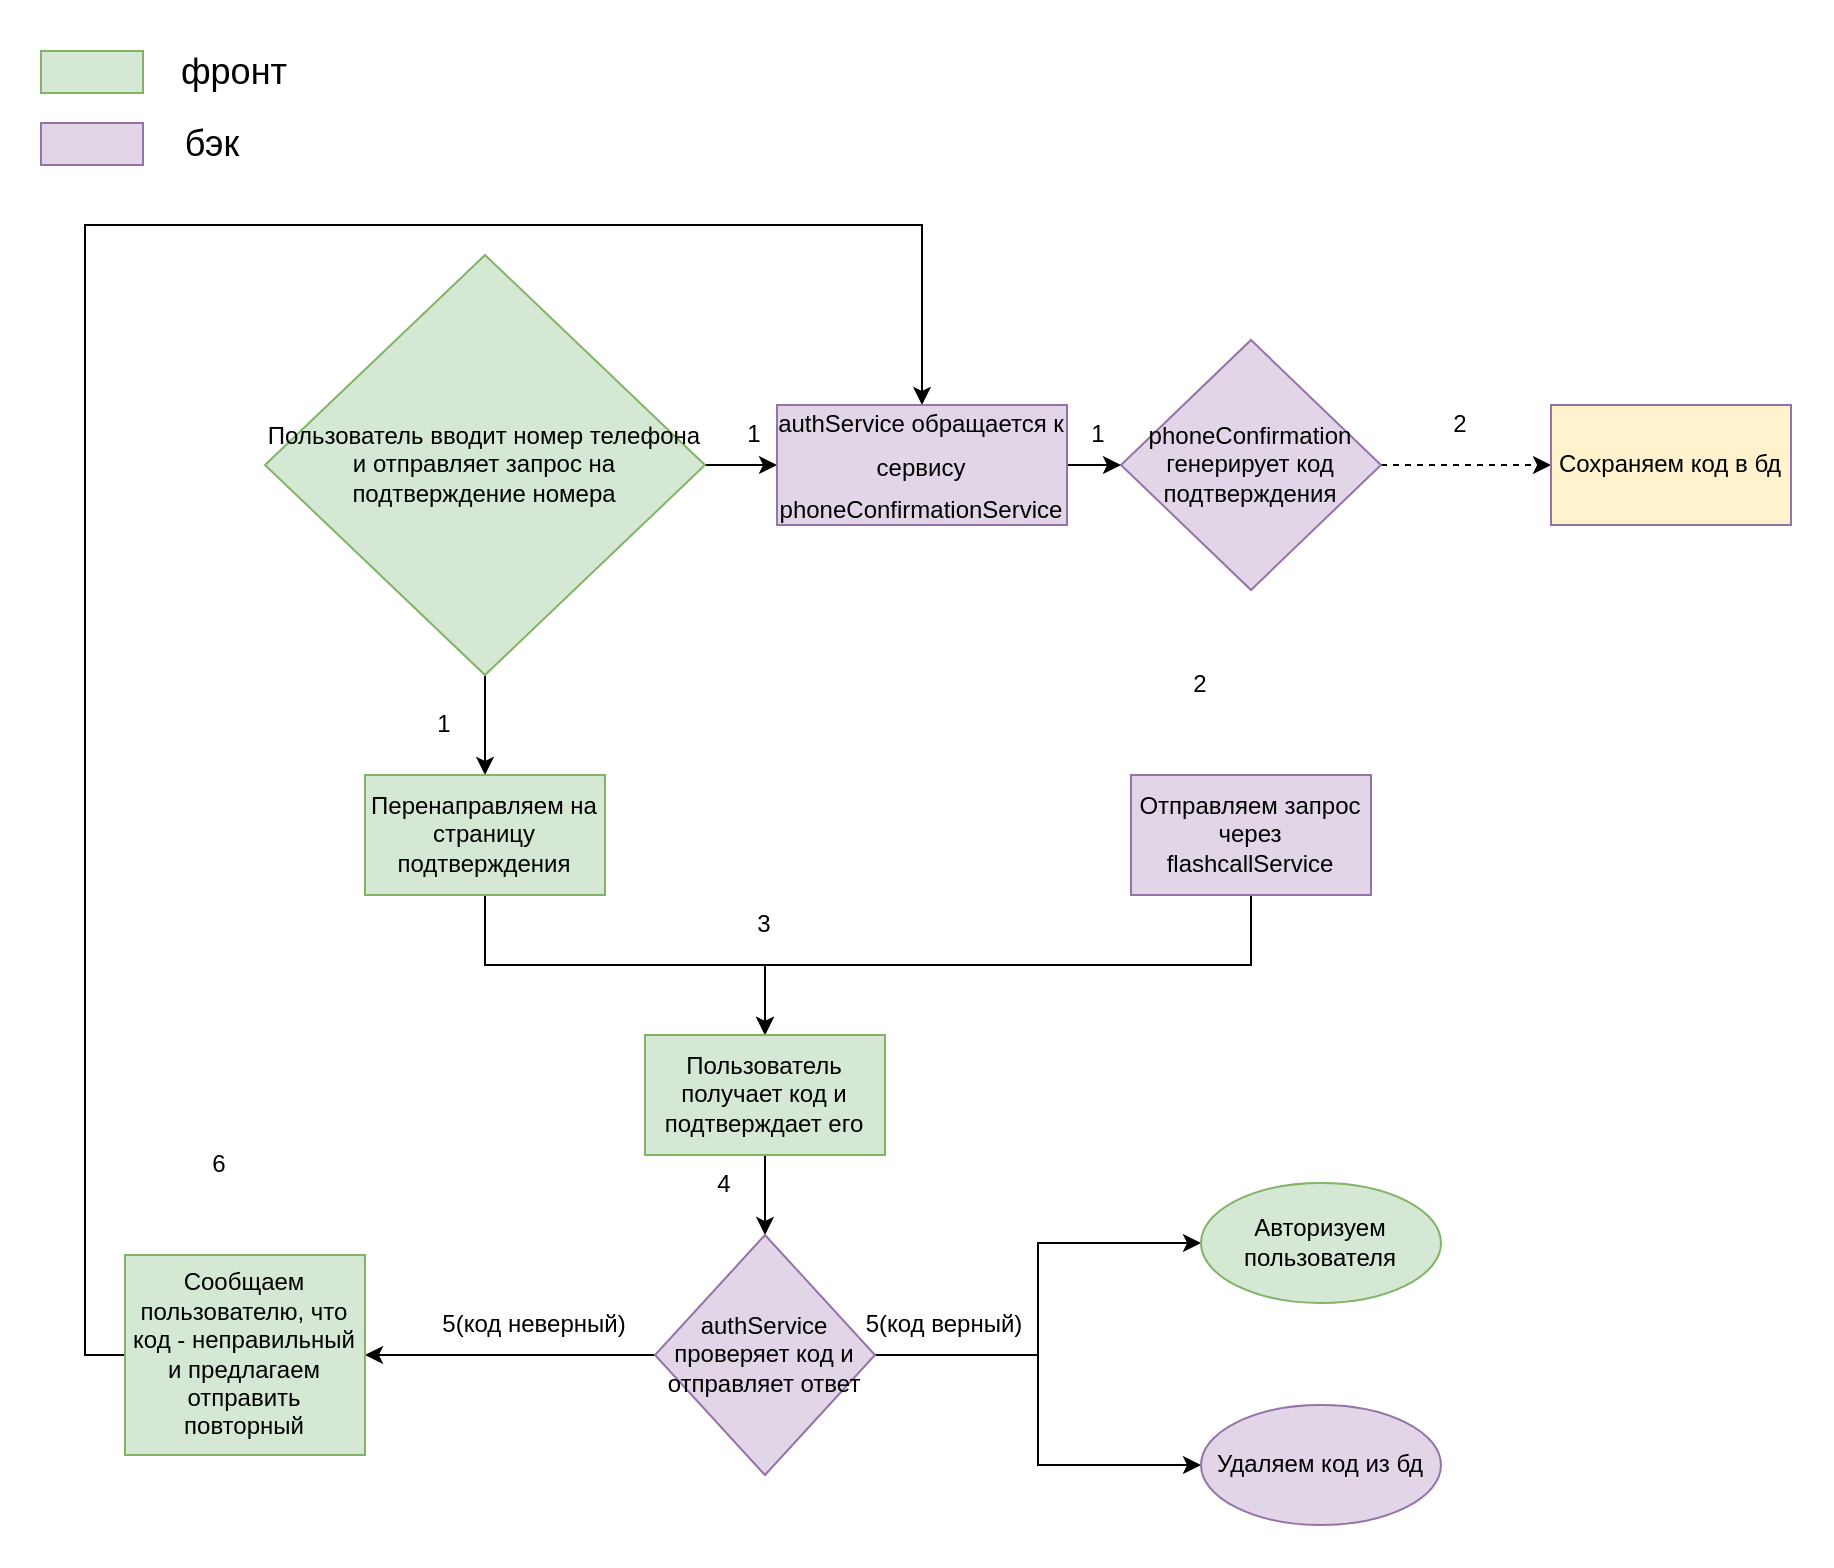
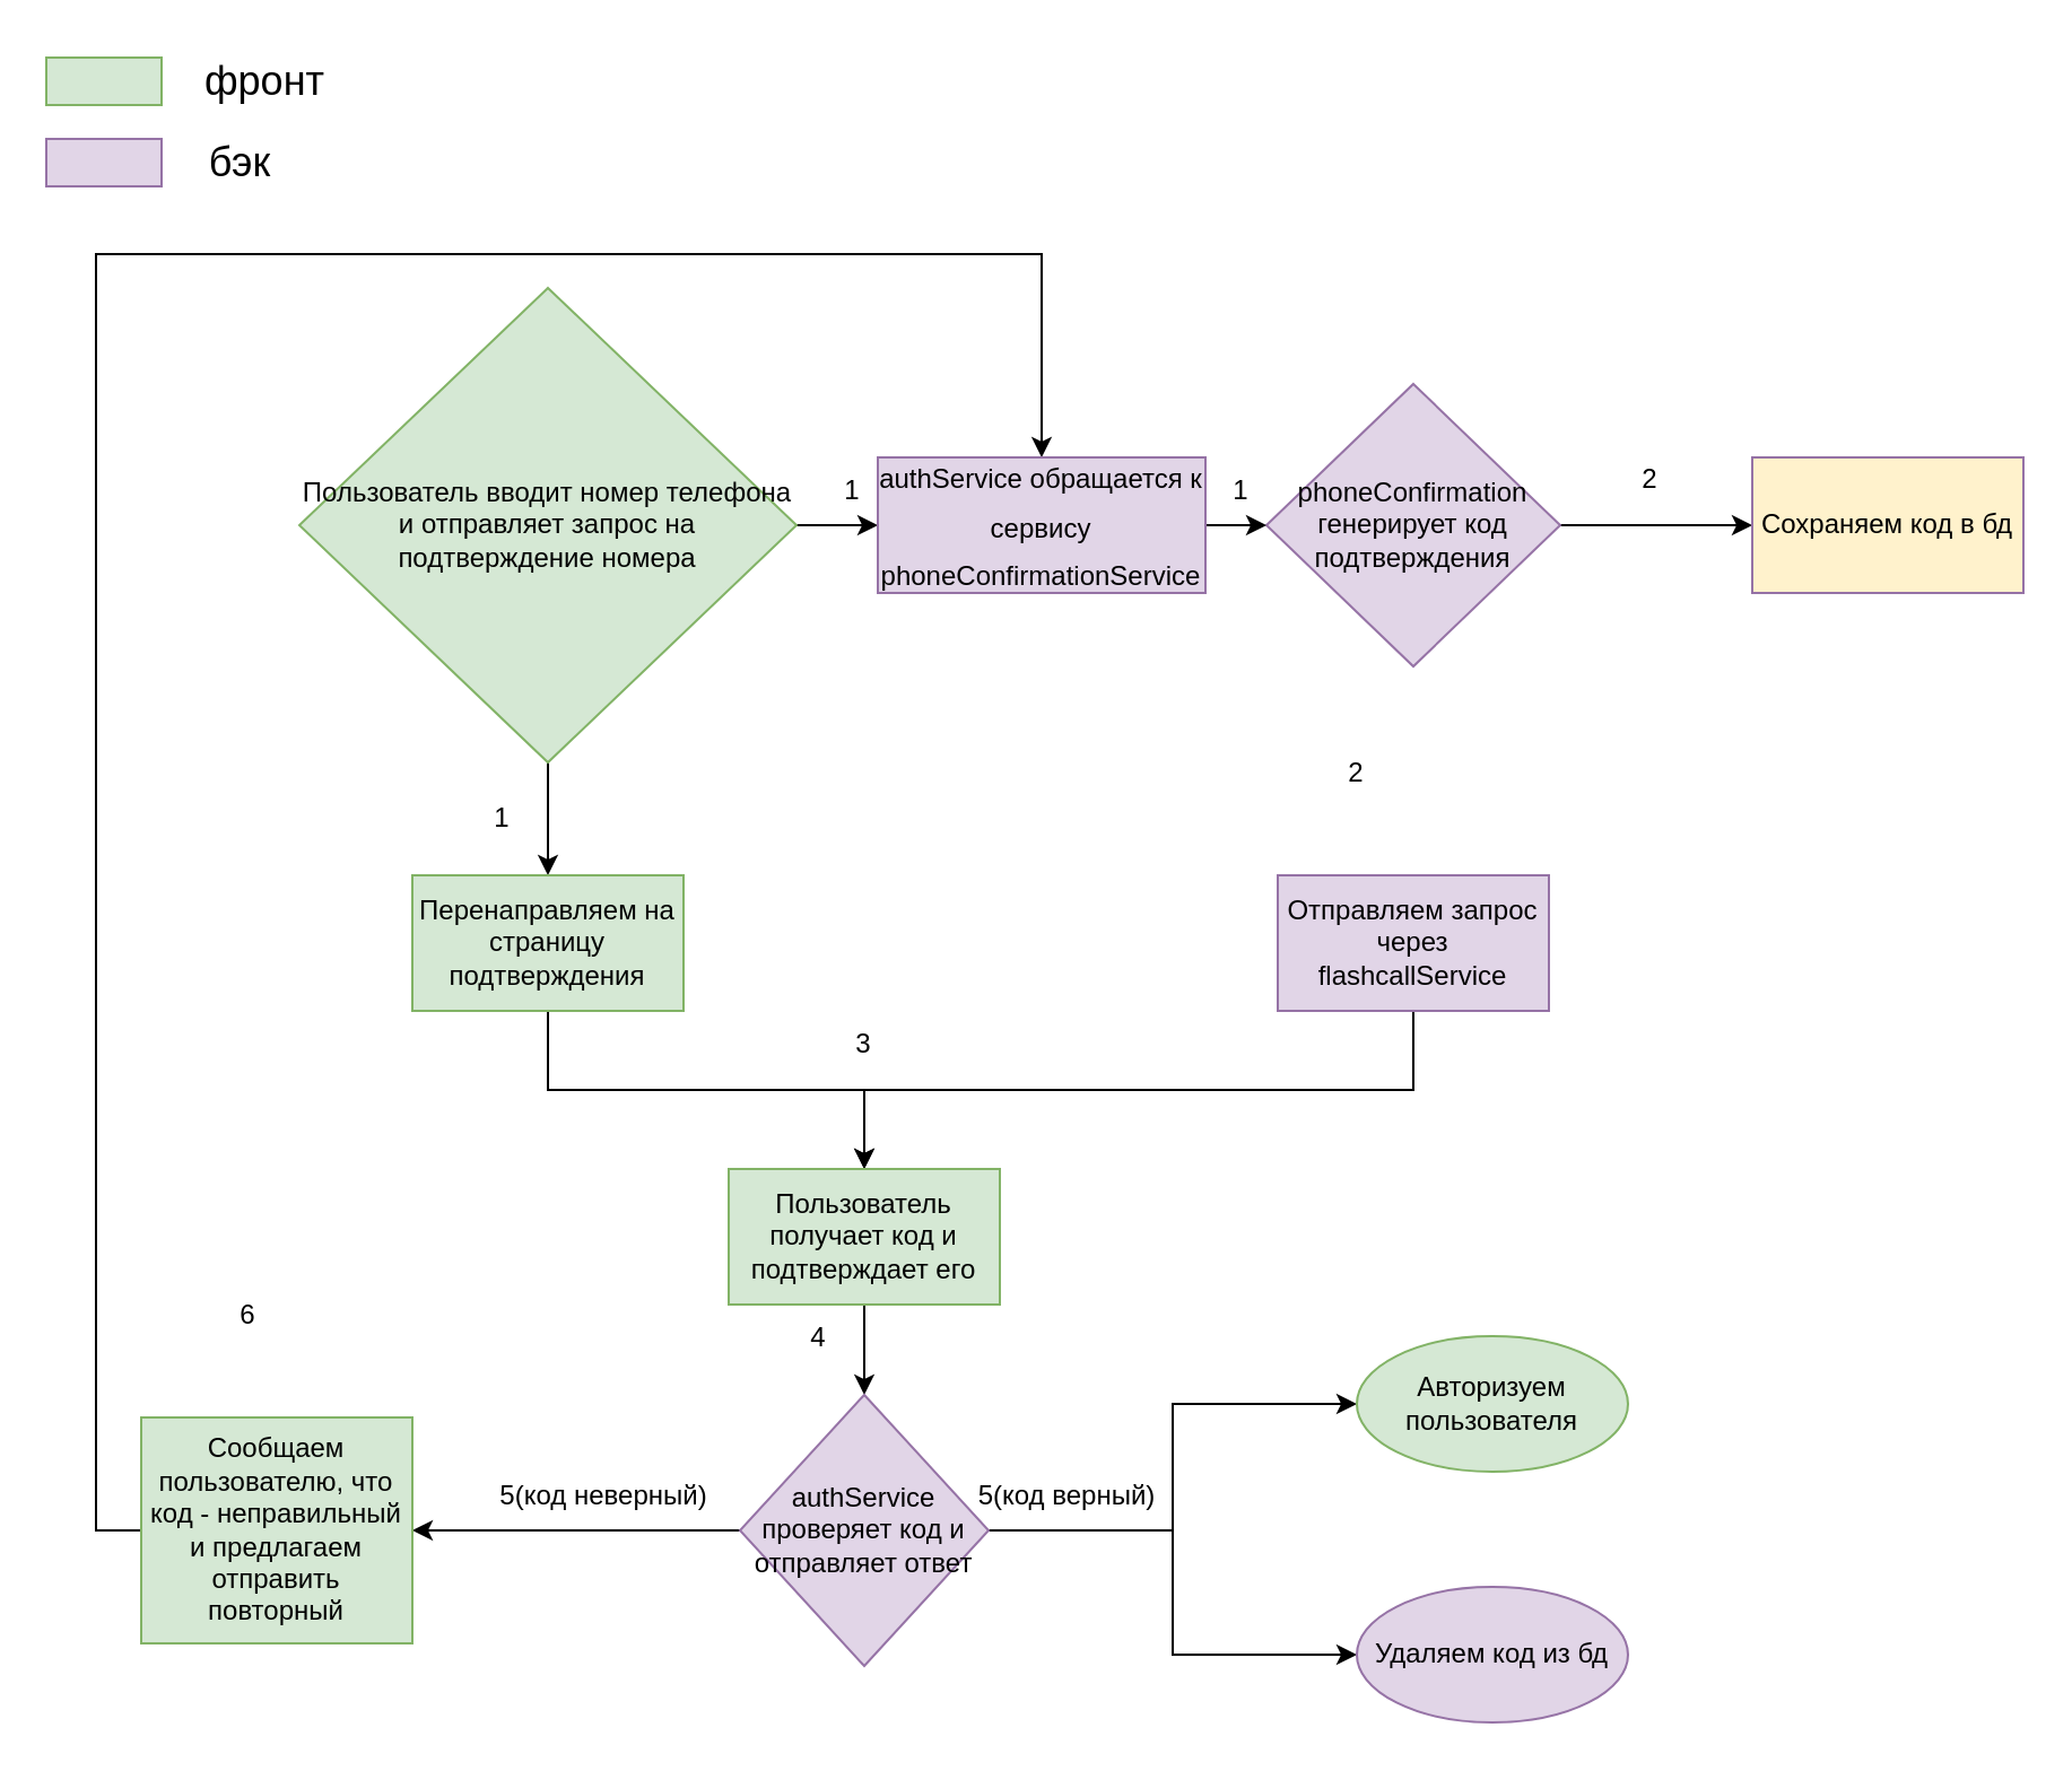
- <mxCell id="7" value="" style="edgeStyle=orthogonalEdgeStyle;rounded=0;orthogonalLoop=1;jettySize=auto;html=1;dashed=1;" edge="1" parent="1" source="8" target="9"><mxGeometry relative="1" as="geometry" /></mxCell>
+ <mxCell id="7" value="" style="edgeStyle=orthogonalEdgeStyle;rounded=0;orthogonalLoop=1;jettySize=auto;html=1;" edge="1" parent="1" source="8" target="9"><mxGeometry relative="1" as="geometry" /></mxCell>
